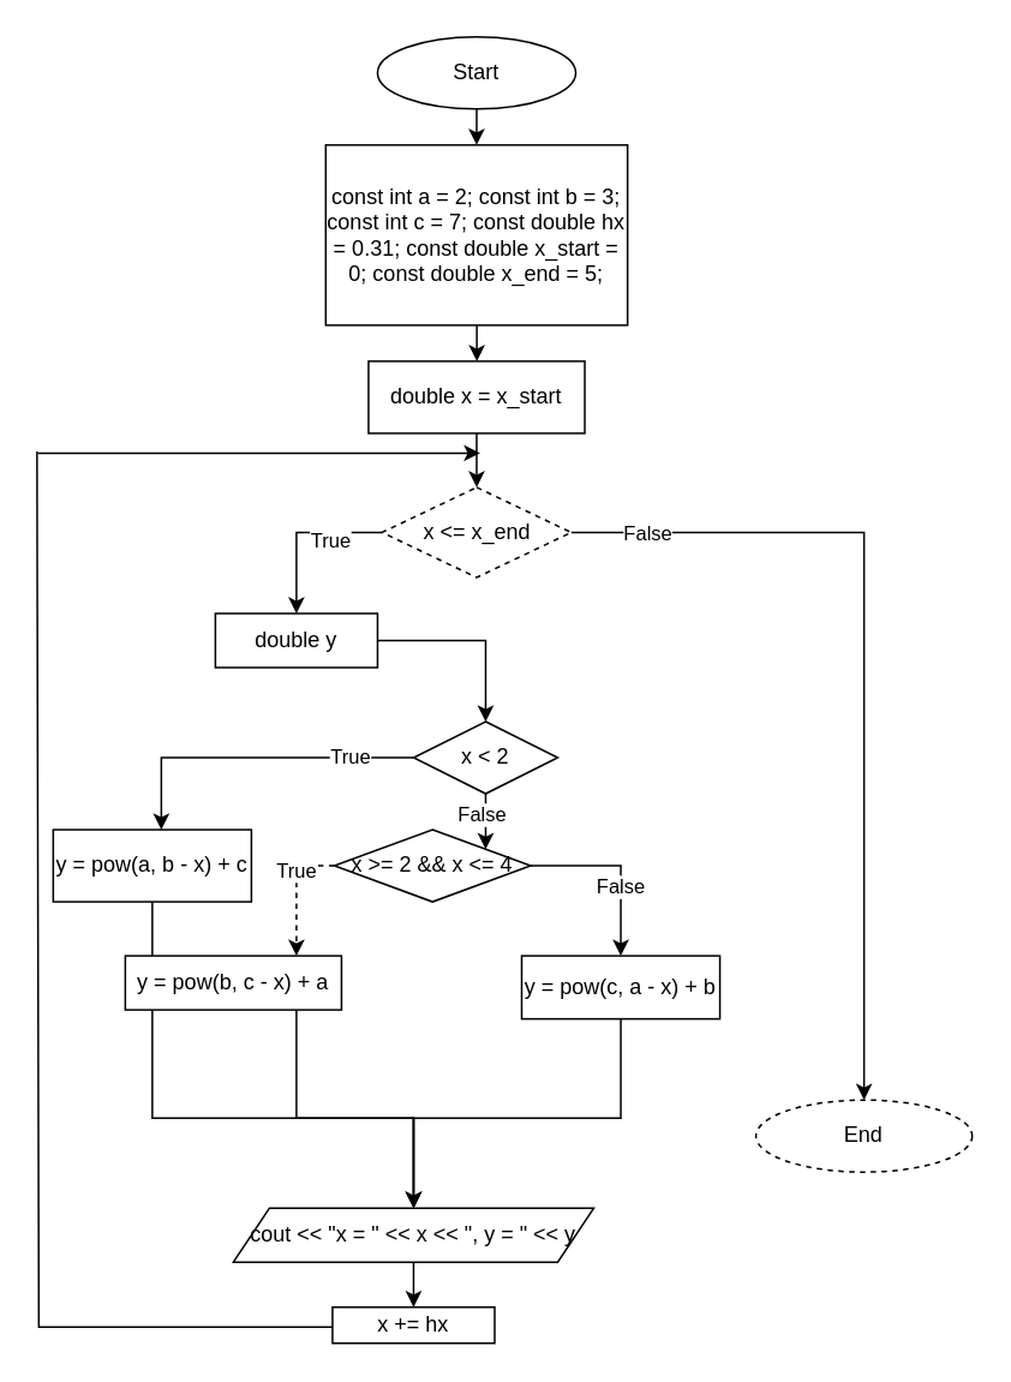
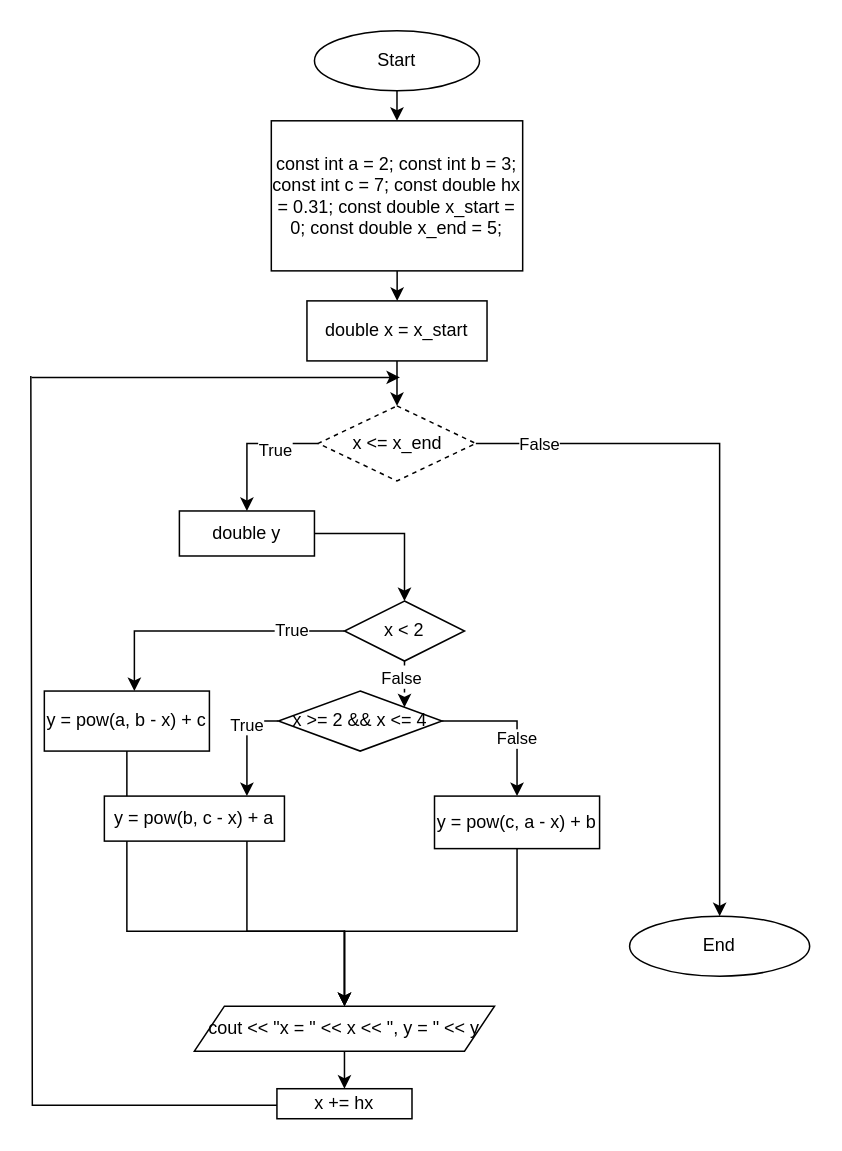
- <mxCell id="17" style="edgeStyle=orthogonalEdgeStyle;rounded=0;orthogonalLoop=1;jettySize=auto;html=1;" parent="1" source="19" target="26" edge="1"><mxGeometry relative="1" as="geometry"><mxPoint x="239" y="450" as="targetPoint" /><Array as="points"><mxPoint x="239" y="420" /></Array></mxGeometry></mxCell>
+ <mxCell id="17" style="edgeStyle=orthogonalEdgeStyle;rounded=0;orthogonalLoop=1;jettySize=auto;html=1;dashed=1;" parent="1" source="19" target="26" edge="1"><mxGeometry relative="1" as="geometry"><mxPoint x="239" y="450" as="targetPoint" /><Array as="points"><mxPoint x="239" y="420" /></Array></mxGeometry></mxCell>
- <mxCell id="22" style="edgeStyle=orthogonalEdgeStyle;rounded=0;orthogonalLoop=1;jettySize=auto;html=1;dashed=1;" parent="1" source="26" target="28" edge="1"><mxGeometry relative="1" as="geometry"><mxPoint x="159" y="530" as="targetPoint" /><Array as="points"><mxPoint x="164" y="480" /></Array></mxGeometry></mxCell>
+ <mxCell id="22" style="edgeStyle=orthogonalEdgeStyle;rounded=0;orthogonalLoop=1;jettySize=auto;html=1;" parent="1" source="26" target="28" edge="1"><mxGeometry relative="1" as="geometry"><mxPoint x="159" y="530" as="targetPoint" /><Array as="points"><mxPoint x="164" y="480" /></Array></mxGeometry></mxCell>
- <mxCell id="36" value="End" style="ellipse;whiteSpace=wrap;html=1;dashed=1;" parent="1" vertex="1"><mxGeometry x="419" y="610" width="120" height="40" as="geometry" /></mxCell>
+ <mxCell id="36" value="End" style="ellipse;whiteSpace=wrap;html=1;" parent="1" vertex="1"><mxGeometry x="419" y="610" width="120" height="40" as="geometry" /></mxCell>
